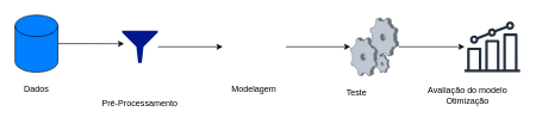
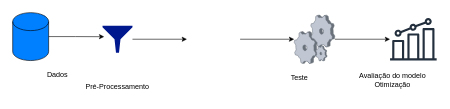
- <mxCell id="13" value="Dados" style="text;html=1;align=center;verticalAlign=middle;whiteSpace=wrap;rounded=0;" vertex="1" parent="1"><mxGeometry x="20" y="109.38" width="60" height="30" as="geometry" /></mxCell>
+ <mxCell id="13" value="Dados" style="text;html=1;align=center;verticalAlign=middle;whiteSpace=wrap;rounded=0;" vertex="1" parent="1"><mxGeometry x="65" y="109.38" width="60" height="30" as="geometry" /></mxCell>
- <mxCell id="10" value="Modelagem" style="text;html=1;align=center;verticalAlign=middle;whiteSpace=wrap;rounded=0;" vertex="1" parent="1"><mxGeometry x="325" y="109.38" width="60" height="30" as="geometry" /></mxCell>
